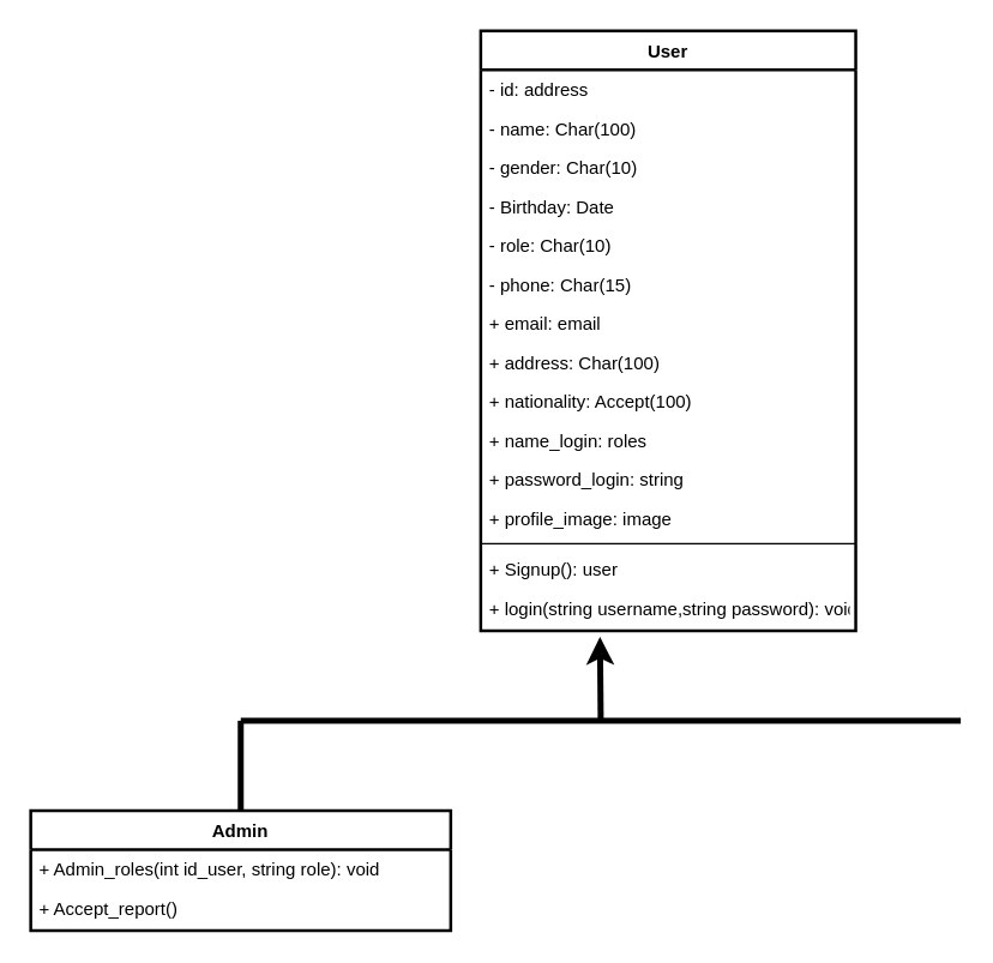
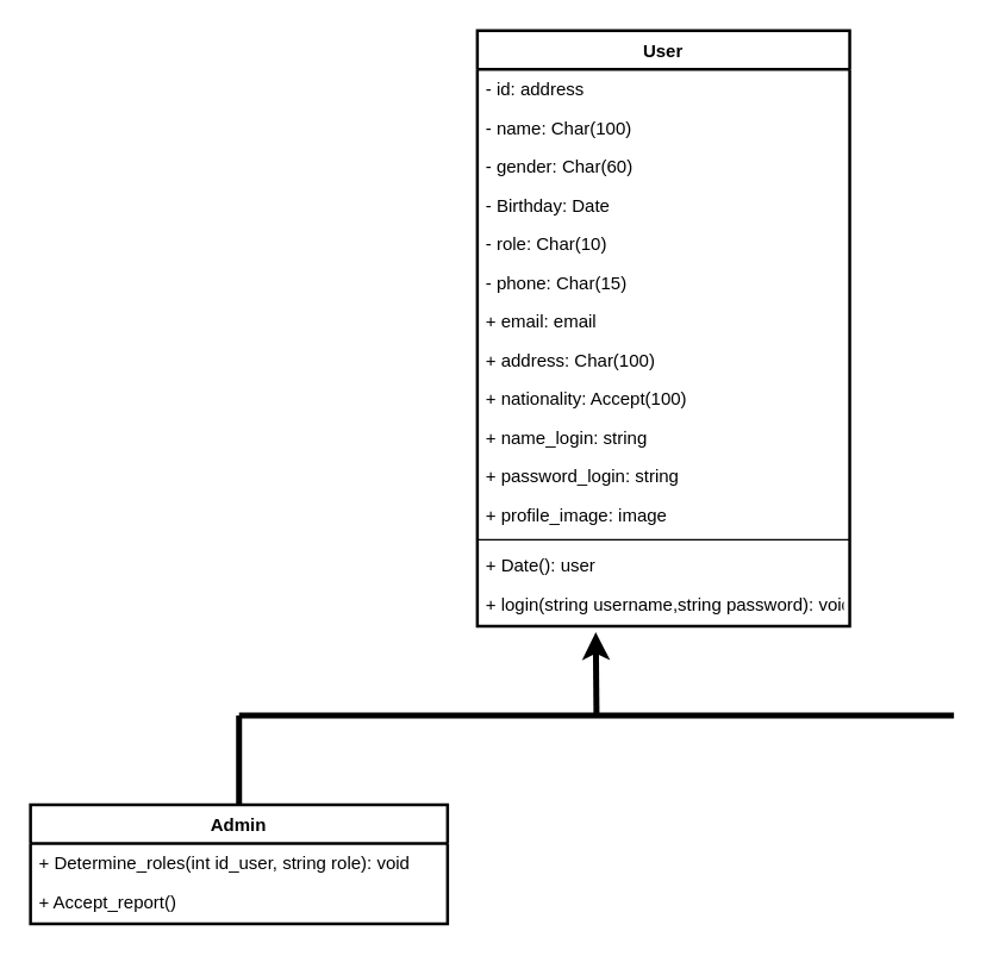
- <mxCell id="5" value="- gender: Char(10)" style="text;strokeColor=none;fillColor=none;align=left;verticalAlign=top;spacingLeft=4;spacingRight=4;overflow=hidden;rotatable=0;points=[[0,0.5],[1,0.5]];portConstraint=eastwest;" vertex="1" parent="2"><mxGeometry y="78" width="250" height="26" as="geometry" /></mxCell>
+ <mxCell id="5" value="- gender: Char(60)" style="text;strokeColor=none;fillColor=none;align=left;verticalAlign=top;spacingLeft=4;spacingRight=4;overflow=hidden;rotatable=0;points=[[0,0.5],[1,0.5]];portConstraint=eastwest;" vertex="1" parent="2"><mxGeometry y="78" width="250" height="26" as="geometry" /></mxCell>
- <mxCell id="12" value="+ name_login: roles" style="text;strokeColor=none;fillColor=none;align=left;verticalAlign=top;spacingLeft=4;spacingRight=4;overflow=hidden;rotatable=0;points=[[0,0.5],[1,0.5]];portConstraint=eastwest;" vertex="1" parent="2"><mxGeometry y="260" width="250" height="26" as="geometry" /></mxCell>
+ <mxCell id="12" value="+ name_login: string" style="text;strokeColor=none;fillColor=none;align=left;verticalAlign=top;spacingLeft=4;spacingRight=4;overflow=hidden;rotatable=0;points=[[0,0.5],[1,0.5]];portConstraint=eastwest;" vertex="1" parent="2"><mxGeometry y="260" width="250" height="26" as="geometry" /></mxCell>
- <mxCell id="16" value="+ Signup(): user" style="text;strokeColor=none;fillColor=none;align=left;verticalAlign=top;spacingLeft=4;spacingRight=4;overflow=hidden;rotatable=0;points=[[0,0.5],[1,0.5]];portConstraint=eastwest;" vertex="1" parent="2"><mxGeometry y="346" width="250" height="26" as="geometry" /></mxCell>
+ <mxCell id="16" value="+ Date(): user" style="text;strokeColor=none;fillColor=none;align=left;verticalAlign=top;spacingLeft=4;spacingRight=4;overflow=hidden;rotatable=0;points=[[0,0.5],[1,0.5]];portConstraint=eastwest;" vertex="1" parent="2"><mxGeometry y="346" width="250" height="26" as="geometry" /></mxCell>
- <mxCell id="22" value="+ Admin_roles(int id_user, string role): void" style="text;strokeColor=none;fillColor=none;align=left;verticalAlign=top;spacingLeft=4;spacingRight=4;overflow=hidden;rotatable=0;points=[[0,0.5],[1,0.5]];portConstraint=eastwest;" vertex="1" parent="21"><mxGeometry y="26" width="280" height="26" as="geometry" /></mxCell>
+ <mxCell id="22" value="+ Determine_roles(int id_user, string role): void" style="text;strokeColor=none;fillColor=none;align=left;verticalAlign=top;spacingLeft=4;spacingRight=4;overflow=hidden;rotatable=0;points=[[0,0.5],[1,0.5]];portConstraint=eastwest;" vertex="1" parent="21"><mxGeometry y="26" width="280" height="26" as="geometry" /></mxCell>
